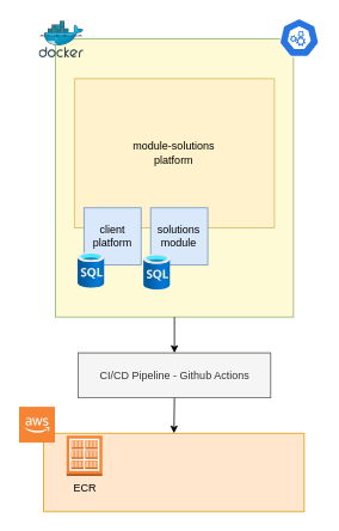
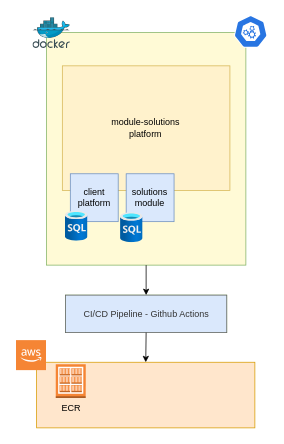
- <mxCell id="11" value="CI/CD Pipeline - Github Actions" style="rounded=0;whiteSpace=wrap;html=1;fillColor=#f5f5f5;strokeColor=#666666;fontColor=#333333;" vertex="1" parent="10"><mxGeometry x="18.5" y="20" width="215" height="50" as="geometry" /></mxCell>
+ <mxCell id="11" value="CI/CD Pipeline - Github Actions" style="rounded=0;whiteSpace=wrap;html=1;fillColor=#dae8fc;strokeColor=#666666;fontColor=#333333;" vertex="1" parent="10"><mxGeometry x="18.5" y="20" width="215" height="50" as="geometry" /></mxCell>
